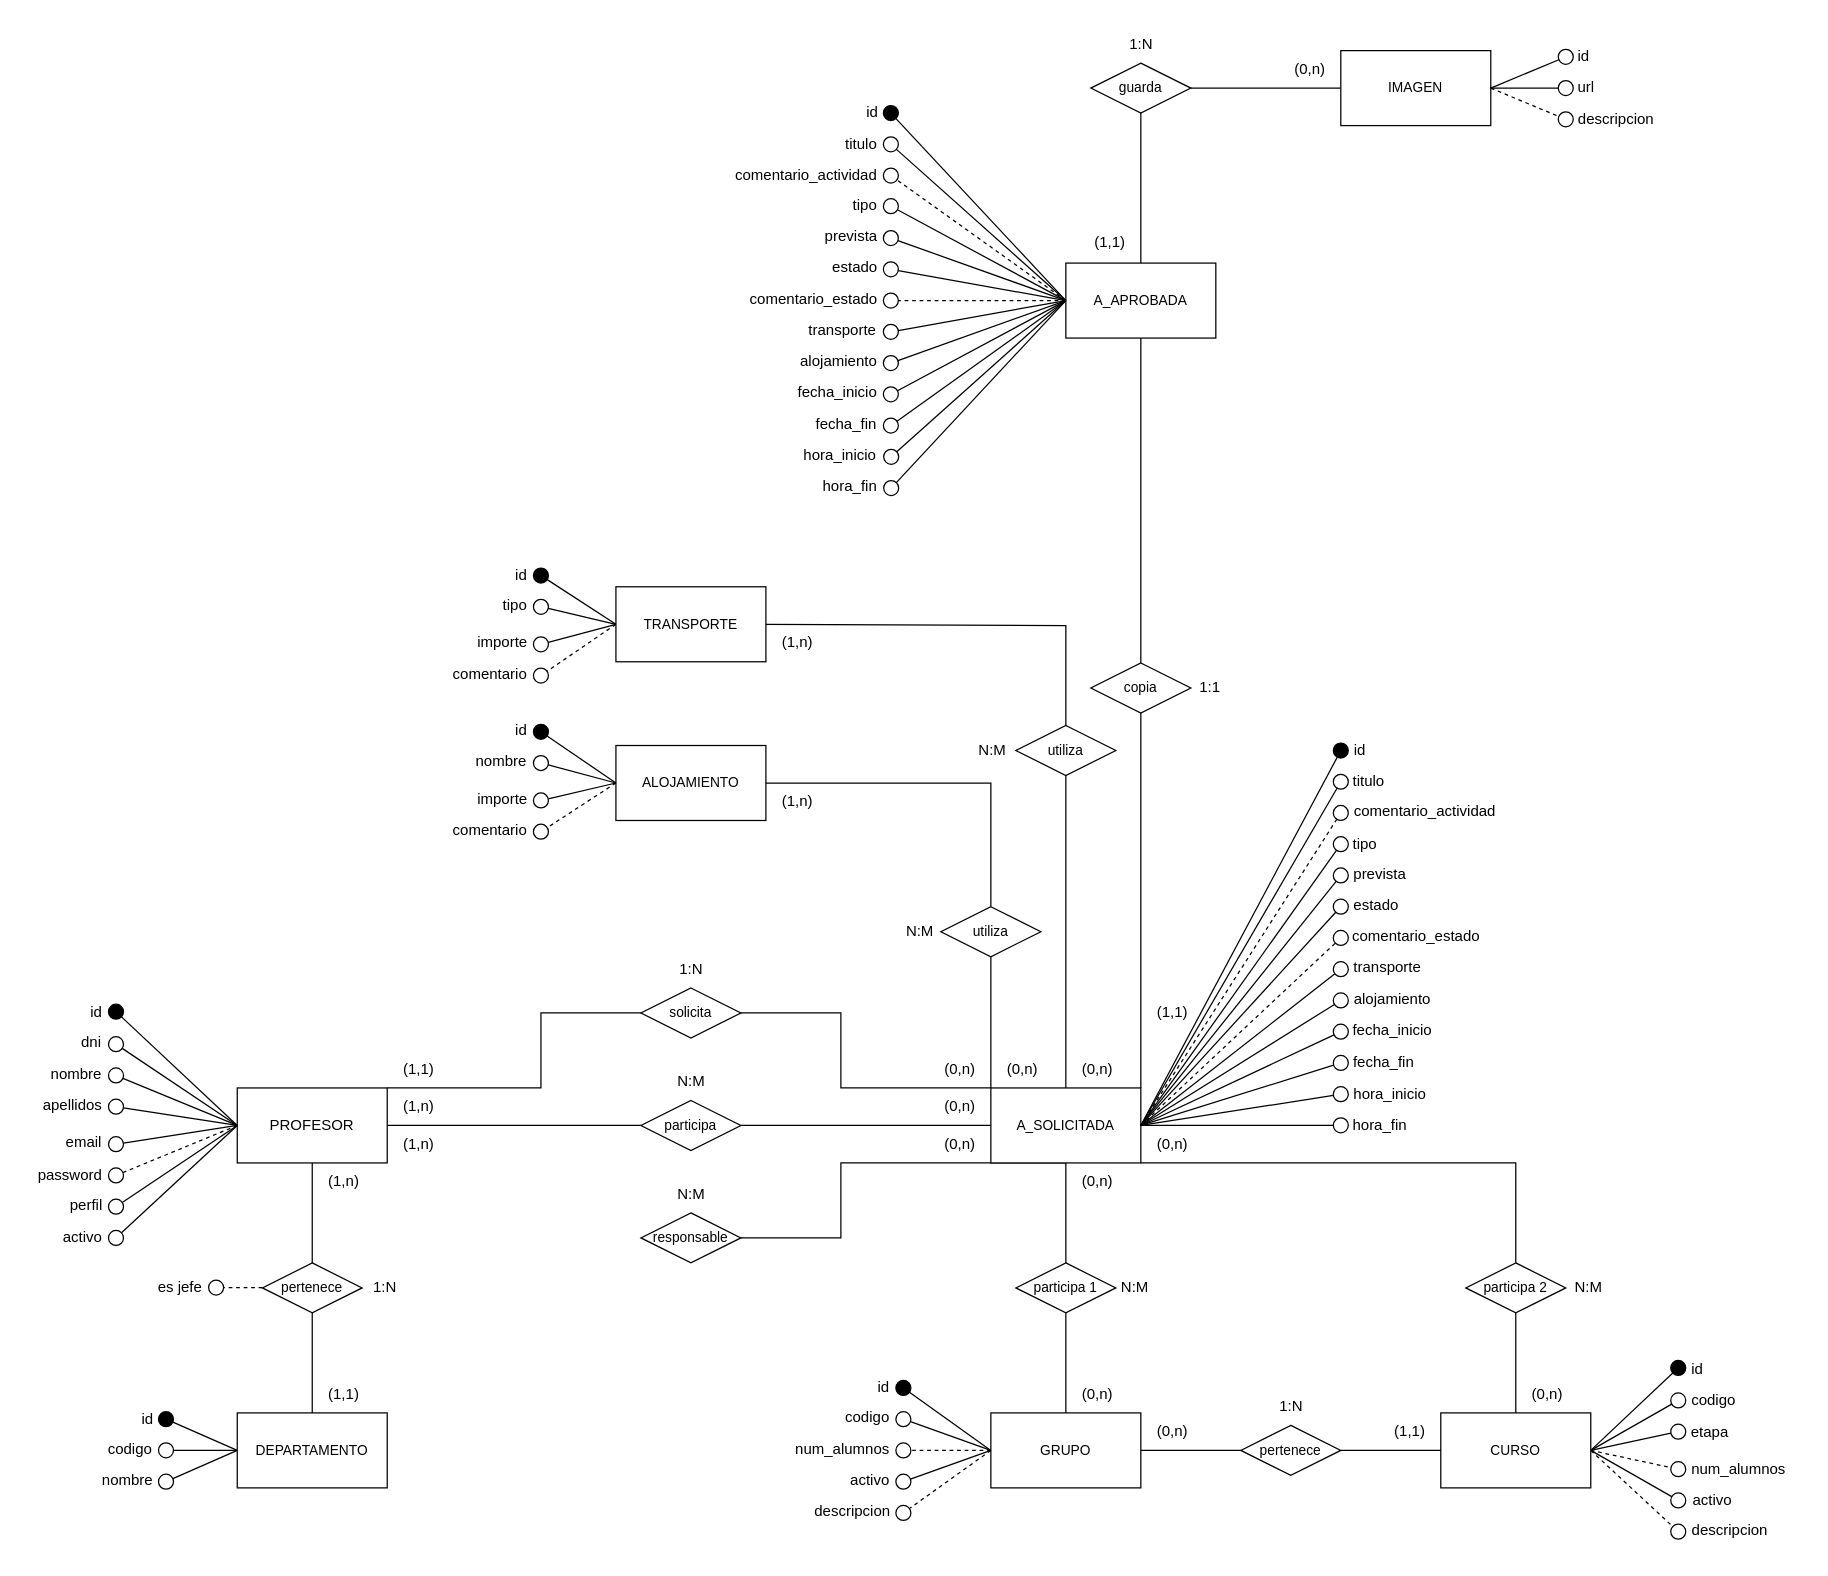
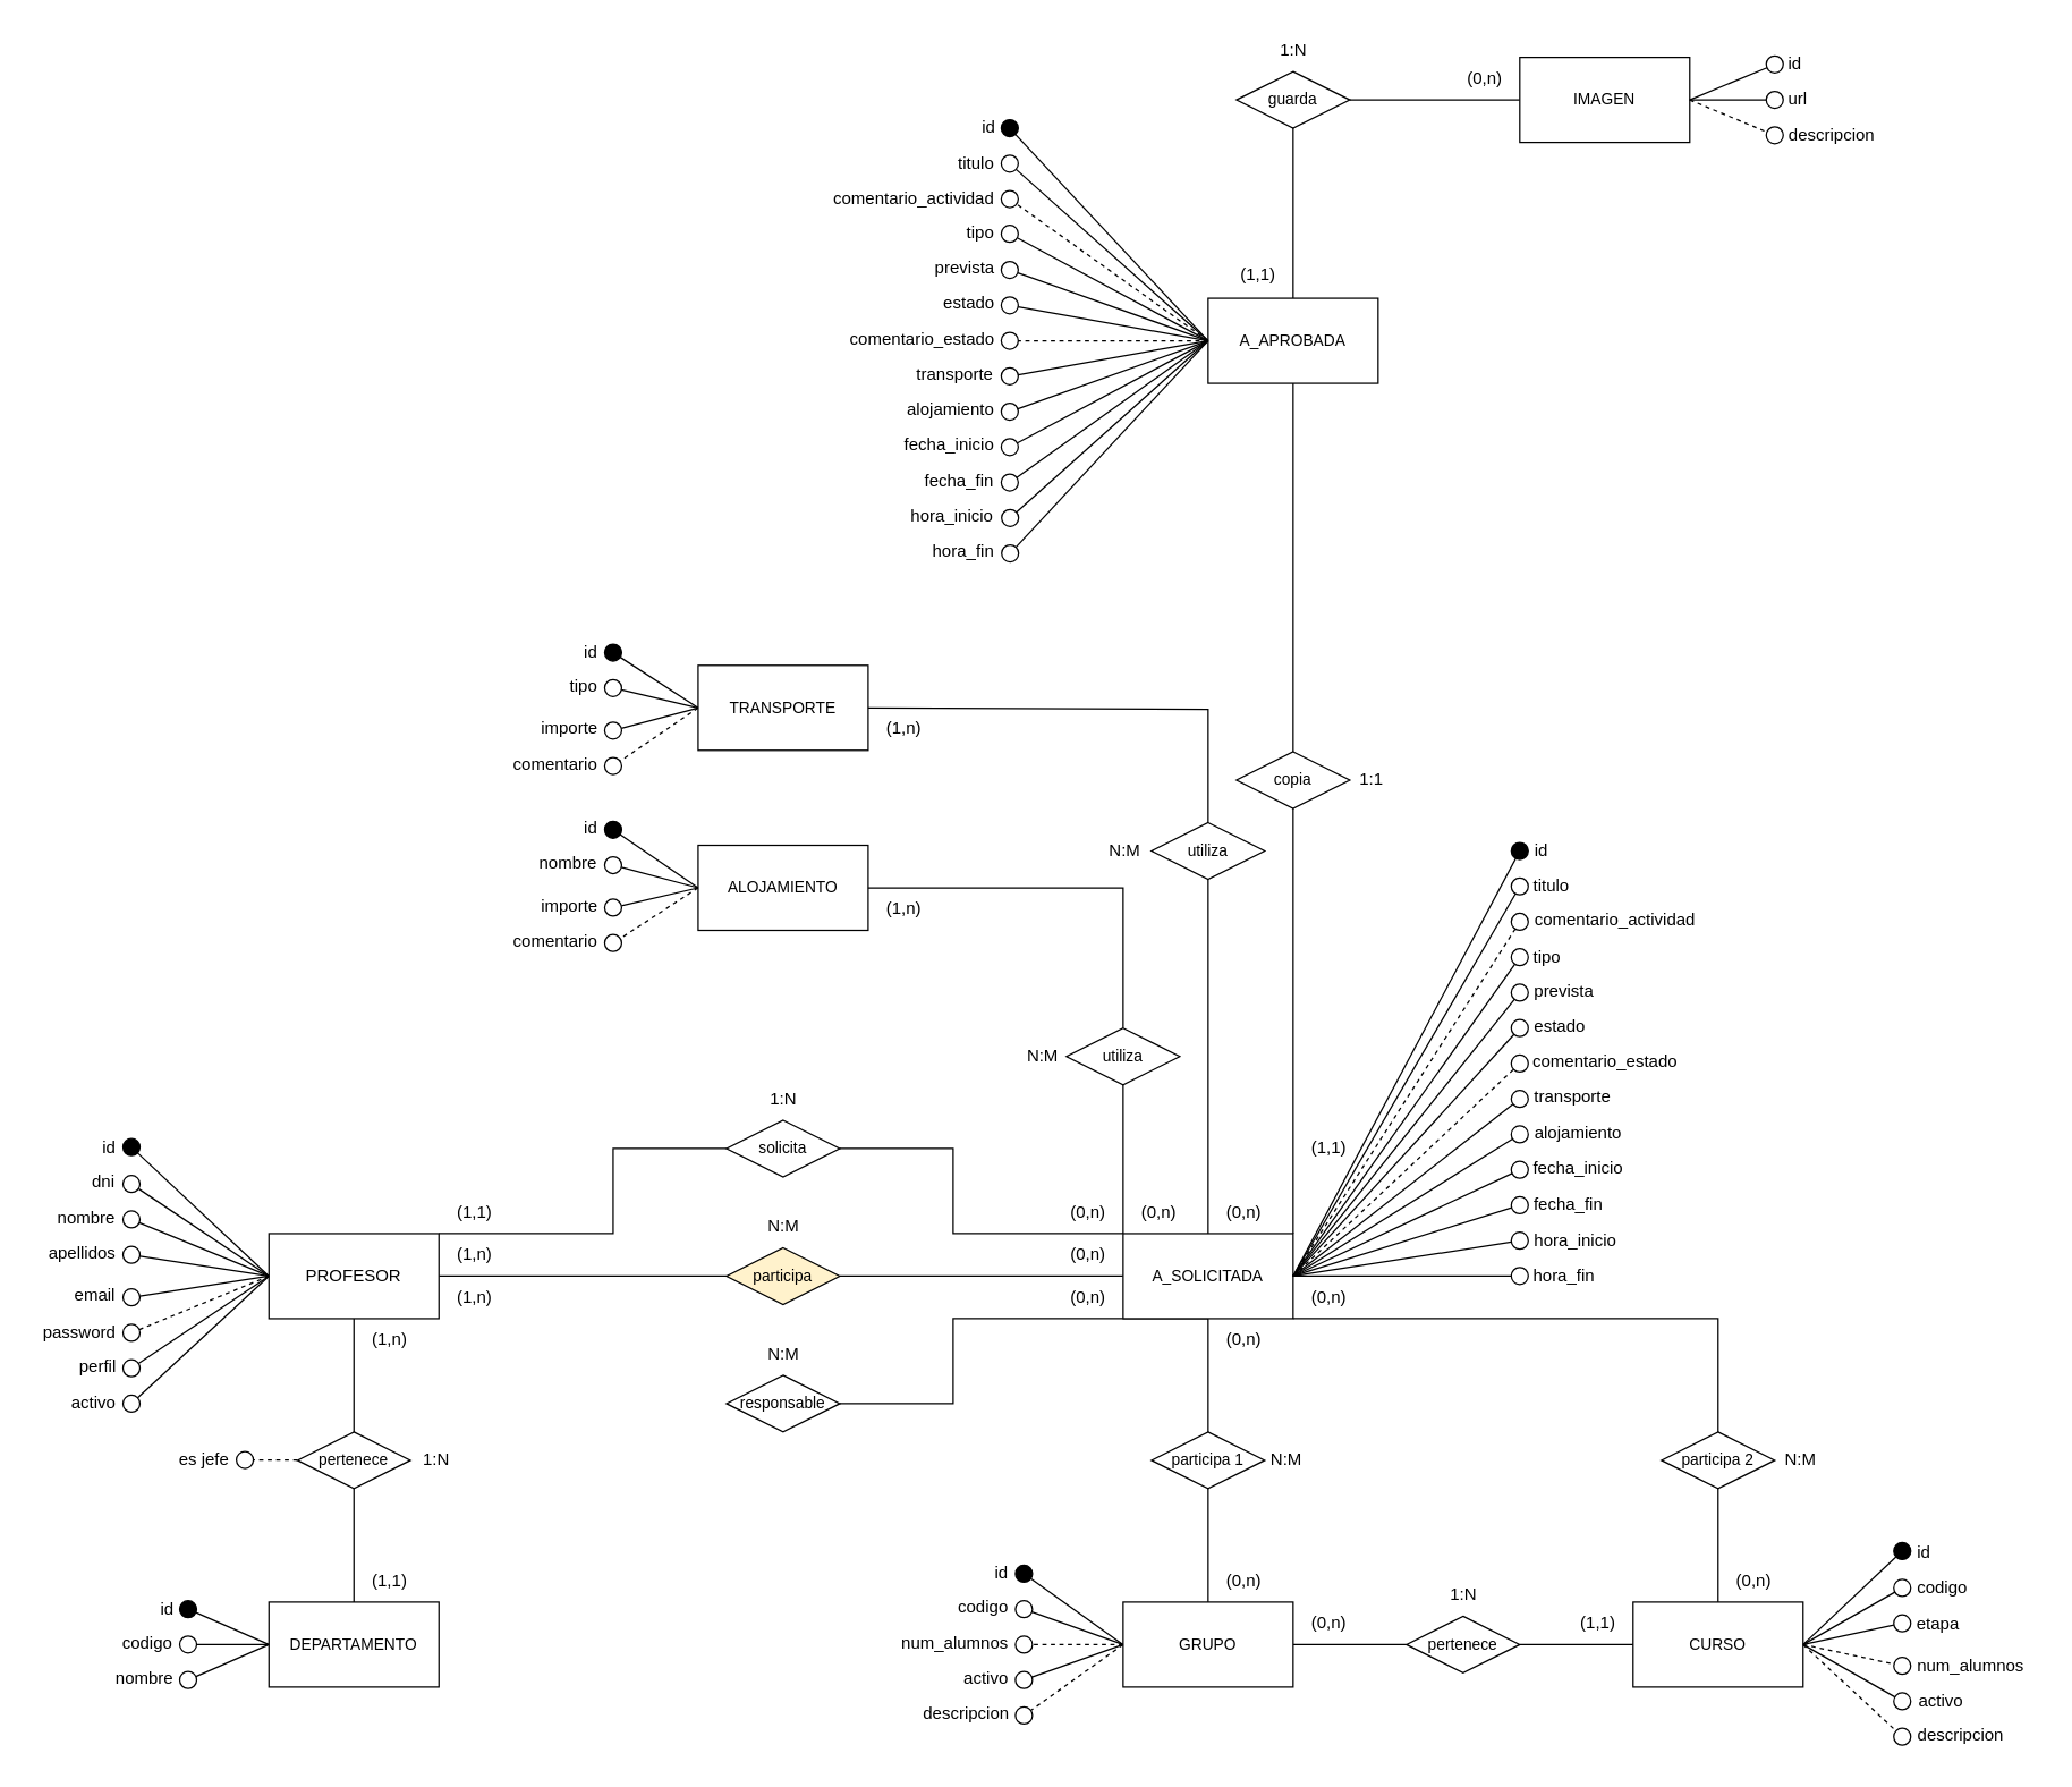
- <mxCell id="44" value="participa" style="rhombus;whiteSpace=wrap;html=1;fontFamily=Helvetica;fontSize=11;fontColor=default;" parent="1" vertex="1"><mxGeometry x="512" y="880" width="80" height="40" as="geometry" /></mxCell>
+ <mxCell id="44" value="participa" style="rhombus;whiteSpace=wrap;html=1;fontFamily=Helvetica;fontSize=11;fontColor=default;fillColor=#fff2cc;" parent="1" vertex="1"><mxGeometry x="512" y="880" width="80" height="40" as="geometry" /></mxCell>
